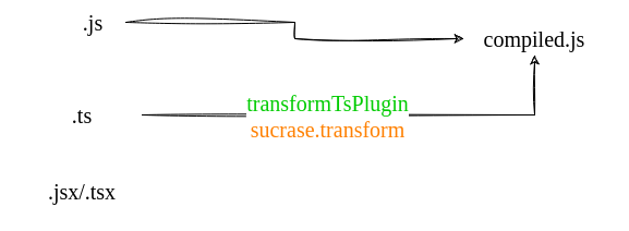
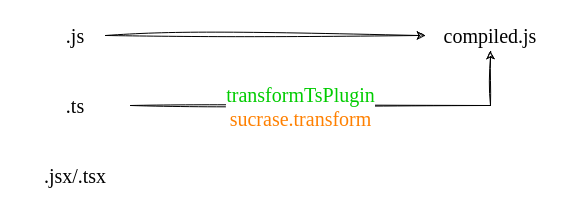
- <mxCell id="3" value="&lt;font face=&quot;Comic Sans MS&quot;&gt;.js&lt;/font&gt;" style="text;html=1;strokeColor=none;fillColor=none;align=center;verticalAlign=middle;whiteSpace=wrap;rounded=0;fontSize=20;fontFamily=Architects Daughter;" vertex="1" parent="1"><mxGeometry x="55" y="5" width="60" height="30" as="geometry" /></mxCell>
+ <mxCell id="3" value="&lt;font face=&quot;Comic Sans MS&quot;&gt;.js&lt;/font&gt;" style="text;html=1;strokeColor=none;fillColor=none;align=center;verticalAlign=middle;whiteSpace=wrap;rounded=0;fontSize=20;fontFamily=Architects Daughter;" vertex="1" parent="1"><mxGeometry x="45" y="20" width="60" height="30" as="geometry" /></mxCell>
